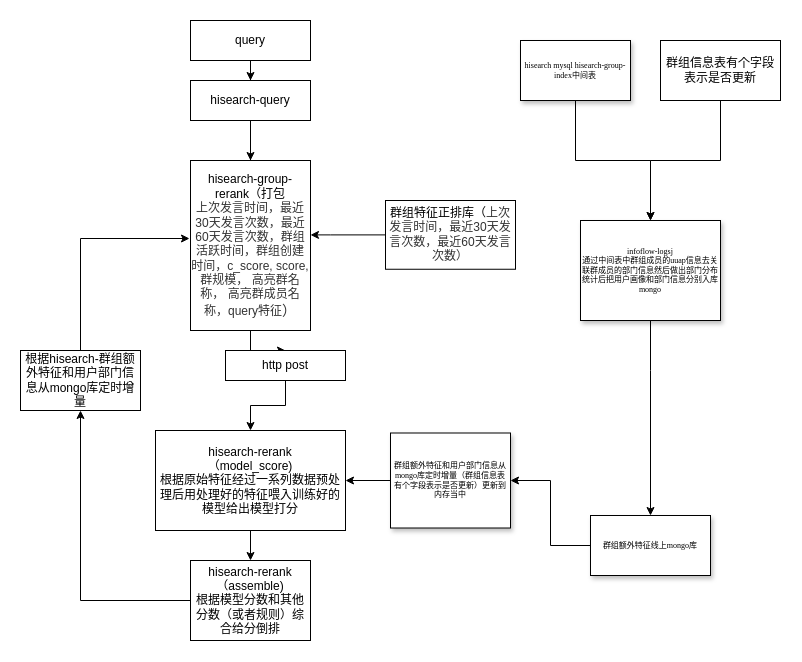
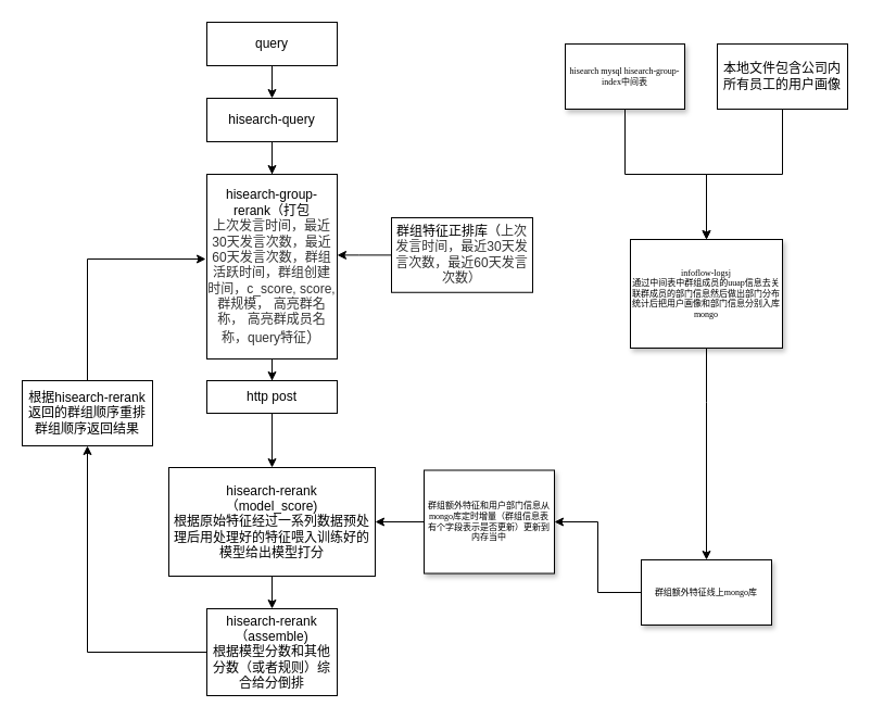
- <mxCell id="11" value="群组信息表有个字段表示是否更新" style="whiteSpace=wrap;html=1;" vertex="1" parent="1"><mxGeometry x="660" y="40" width="120" height="60" as="geometry" /></mxCell>
+ <mxCell id="11" value="本地文件包含公司内所有员工的用户画像" style="whiteSpace=wrap;html=1;" vertex="1" parent="1"><mxGeometry x="660" y="40" width="120" height="60" as="geometry" /></mxCell>
- <mxCell id="13" value="hisearch-query" style="whiteSpace=wrap;html=1;rounded=0;" vertex="1" parent="1"><mxGeometry x="190" y="80" width="120" height="40" as="geometry" /></mxCell>
+ <mxCell id="13" value="hisearch-query" style="whiteSpace=wrap;html=1;rounded=0;" vertex="1" parent="1"><mxGeometry x="190" y="90" width="120" height="40" as="geometry" /></mxCell>
- <mxCell id="18" value="群组特征正排库（&lt;span style=&quot;color: rgb(51 , 51 , 51) ; text-align: left ; background-color: rgb(255 , 255 , 255)&quot;&gt;上次发言时间，最近30天发言次数，最近60天发言次数）&lt;/span&gt;" style="whiteSpace=wrap;html=1;rounded=0;" vertex="1" parent="1"><mxGeometry x="385" y="200" width="130" height="68.75" as="geometry" /></mxCell>
+ <mxCell id="18" value="群组特征正排库（&lt;span style=&quot;color: rgb(51 , 51 , 51) ; text-align: left ; background-color: rgb(255 , 255 , 255)&quot;&gt;上次发言时间，最近30天发言次数，最近60天发言次数）&lt;/span&gt;" style="whiteSpace=wrap;html=1;rounded=0;" vertex="1" parent="1"><mxGeometry x="360" y="200" width="130" height="68.75" as="geometry" /></mxCell>
- <mxCell id="20" value="http post" style="whiteSpace=wrap;html=1;rounded=0;" vertex="1" parent="1"><mxGeometry x="225" y="350" width="120" height="30" as="geometry" /></mxCell>
+ <mxCell id="20" value="http post" style="whiteSpace=wrap;html=1;rounded=0;" vertex="1" parent="1"><mxGeometry x="190" y="350" width="120" height="30" as="geometry" /></mxCell>
- <mxCell id="28" value="根据hisearch-群组额外特征和用户部门信息从mongo库定时增量" style="rounded=0;whiteSpace=wrap;html=1;" vertex="1" parent="1"><mxGeometry x="20" y="350" width="120" height="60" as="geometry" /></mxCell>
+ <mxCell id="28" value="根据hisearch-rerank返回的群组顺序重排群组顺序返回结果" style="rounded=0;whiteSpace=wrap;html=1;" vertex="1" parent="1"><mxGeometry x="20" y="350" width="120" height="60" as="geometry" /></mxCell>
